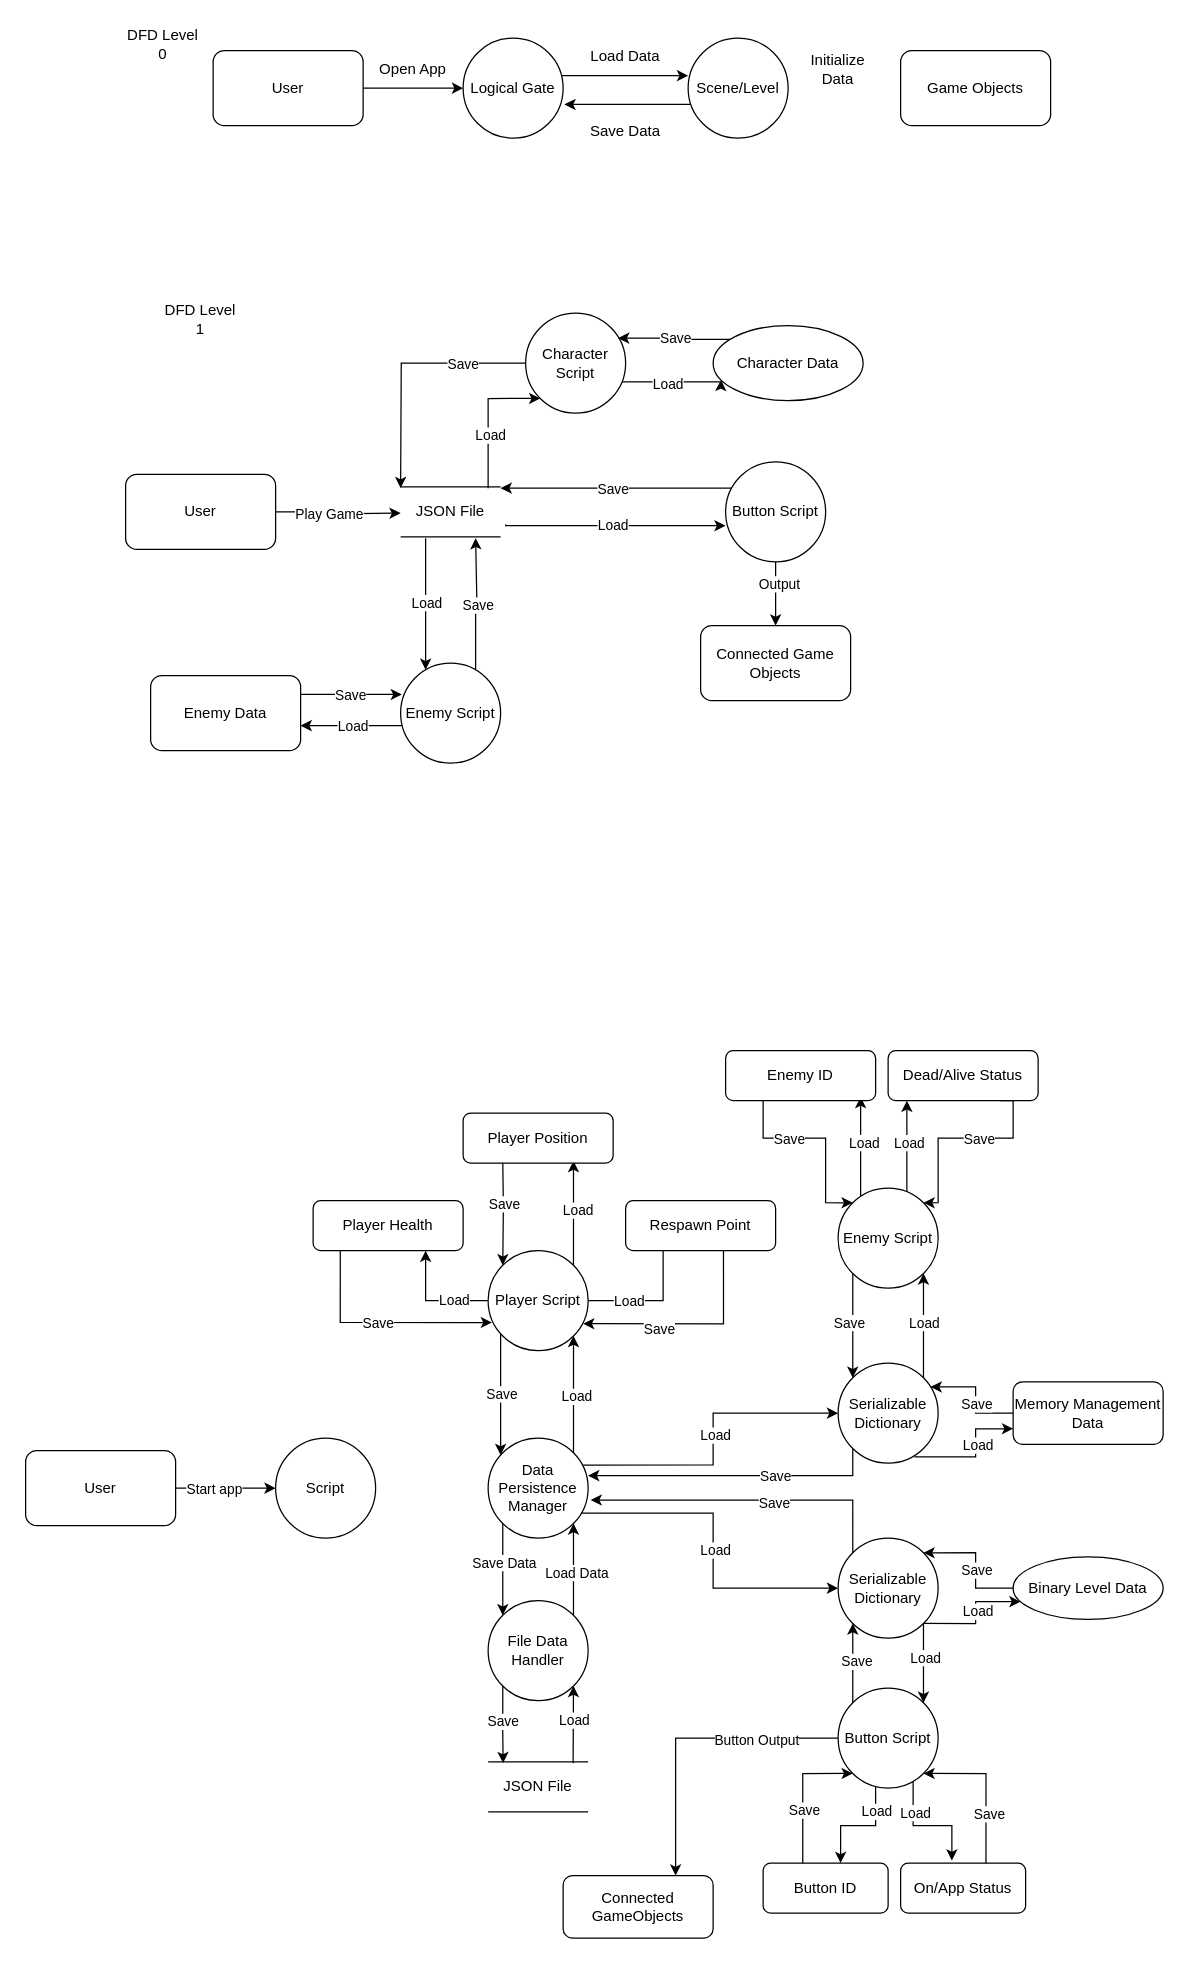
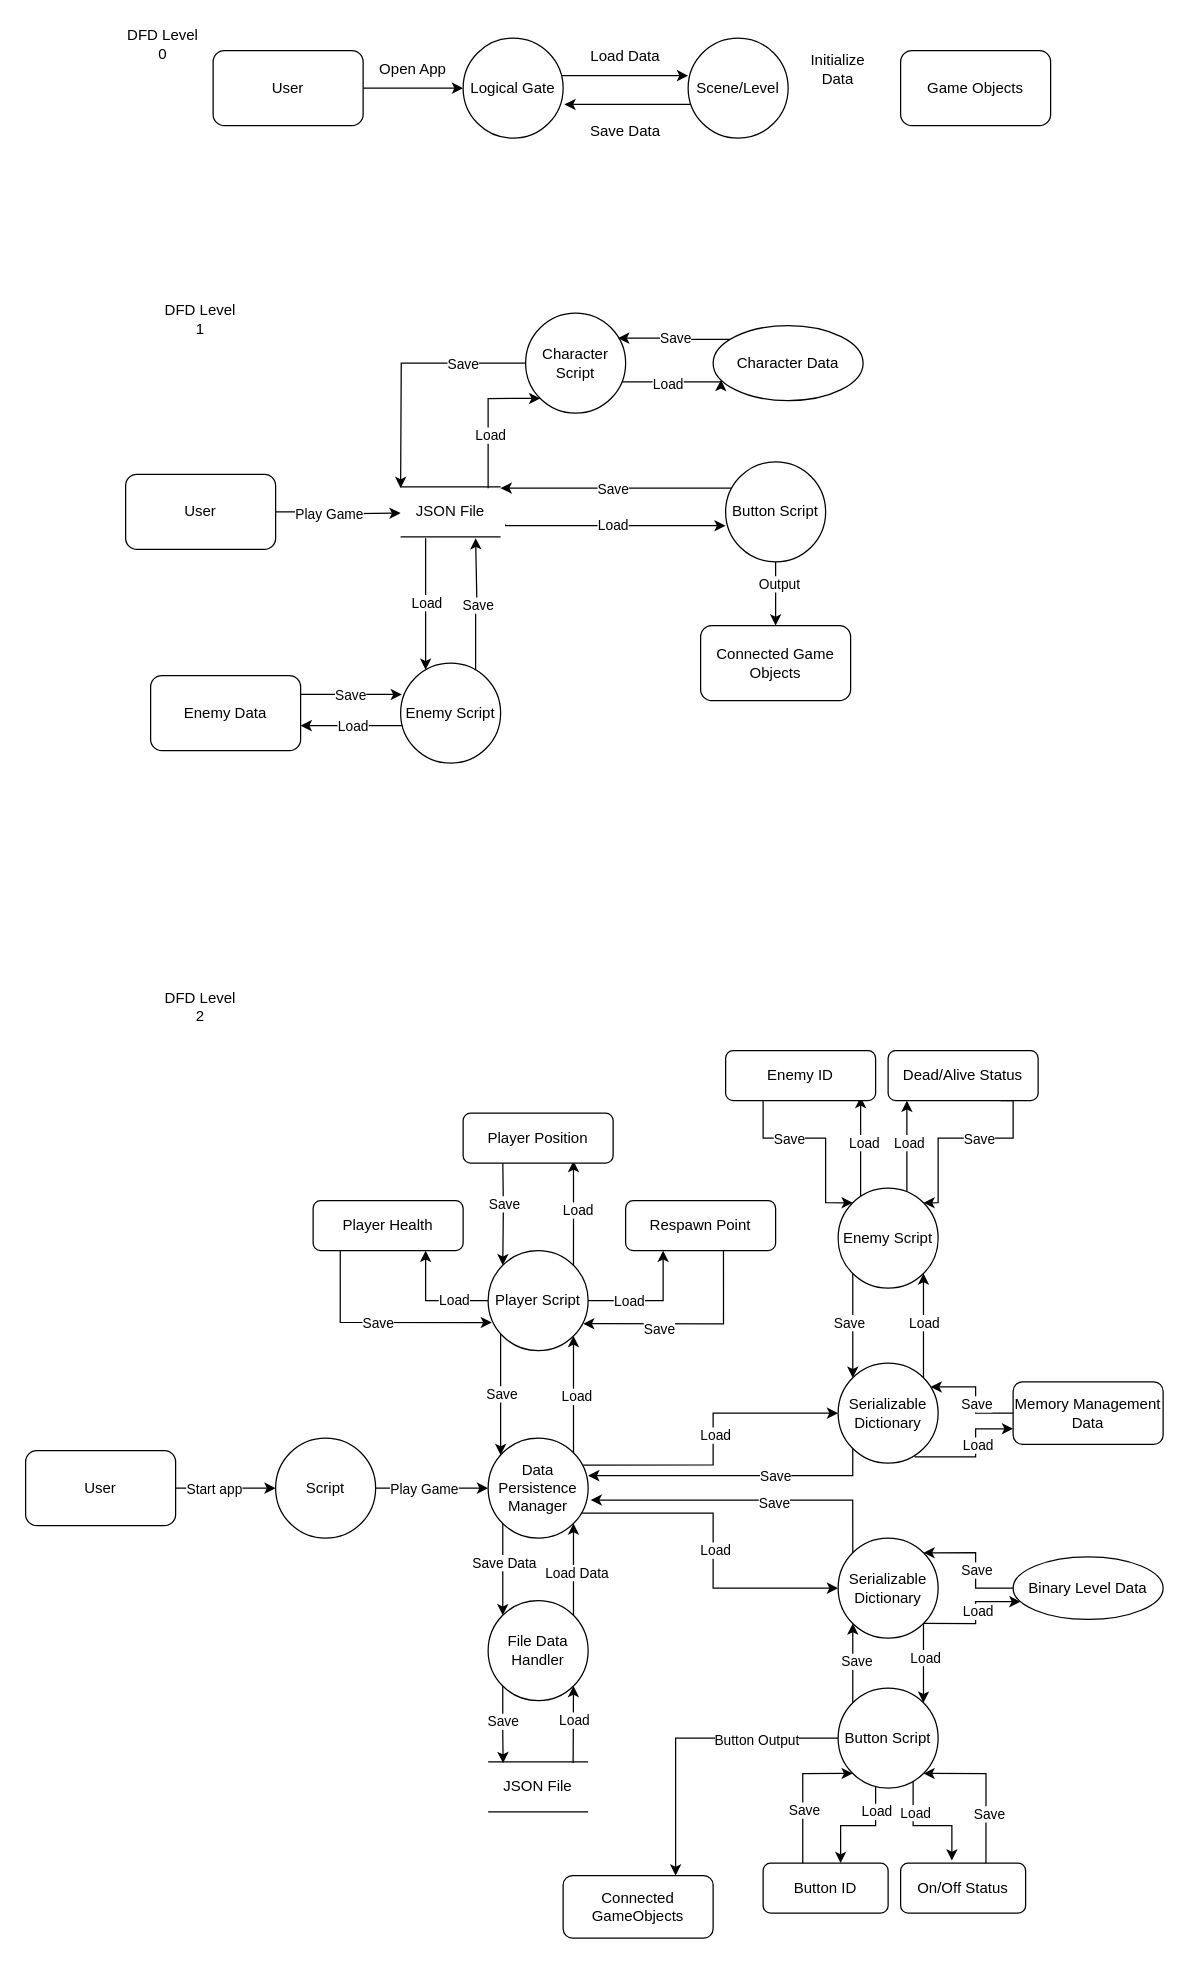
+ <mxCell id="39" value="DFD Level 2" style="text;html=1;align=center;verticalAlign=middle;whiteSpace=wrap;rounded=0;" parent="1" vertex="1"><mxGeometry x="130" y="790" width="60" height="30" as="geometry" /></mxCell>
- <mxCell id="65" style="edgeStyle=orthogonalEdgeStyle;rounded=0;orthogonalLoop=1;jettySize=auto;html=1;exitX=1;exitY=0.5;exitDx=0;exitDy=0;entryX=0.25;entryY=1;entryDx=0;entryDy=0;endArrow=none;" parent="1" source="67" target="117" edge="1"><mxGeometry relative="1" as="geometry"><mxPoint x="550" y="1010" as="targetPoint" /></mxGeometry></mxCell>
+ <mxCell id="65" style="edgeStyle=orthogonalEdgeStyle;rounded=0;orthogonalLoop=1;jettySize=auto;html=1;exitX=1;exitY=0.5;exitDx=0;exitDy=0;entryX=0.25;entryY=1;entryDx=0;entryDy=0;" parent="1" source="67" target="117" edge="1"><mxGeometry relative="1" as="geometry"><mxPoint x="550" y="1010" as="targetPoint" /></mxGeometry></mxCell>
+ <mxCell id="49" style="edgeStyle=orthogonalEdgeStyle;rounded=0;orthogonalLoop=1;jettySize=auto;html=1;entryX=0;entryY=0.5;entryDx=0;entryDy=0;" parent="1" source="51" target="48" edge="1"><mxGeometry relative="1" as="geometry" /></mxCell>
+ <mxCell id="50" value="Play Game" style="edgeLabel;html=1;align=center;verticalAlign=middle;resizable=0;points=[];" parent="49" vertex="1" connectable="0"><mxGeometry x="-0.385" y="-1" relative="1" as="geometry"><mxPoint x="10" y="-1" as="offset" /></mxGeometry></mxCell>
- <mxCell id="120" value="On/App Status" style="rounded=1;whiteSpace=wrap;html=1;" vertex="1" parent="1"><mxGeometry x="720" y="1490" width="100" height="40" as="geometry" /></mxCell>
+ <mxCell id="120" value="On/Off Status" style="rounded=1;whiteSpace=wrap;html=1;" vertex="1" parent="1"><mxGeometry x="720" y="1490" width="100" height="40" as="geometry" /></mxCell>
